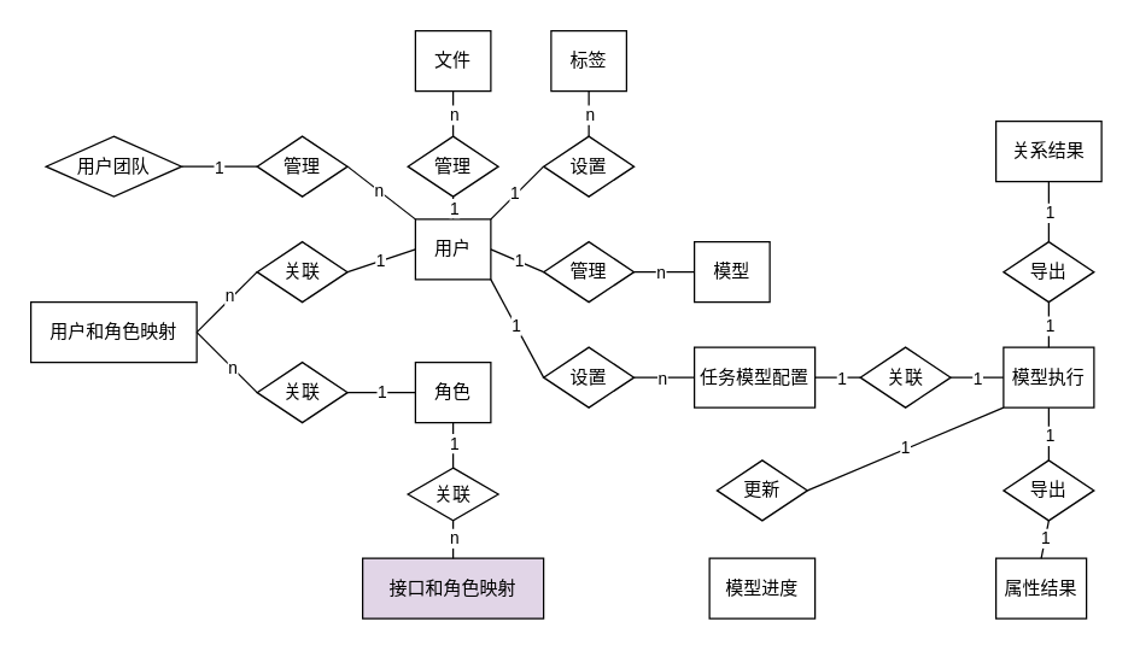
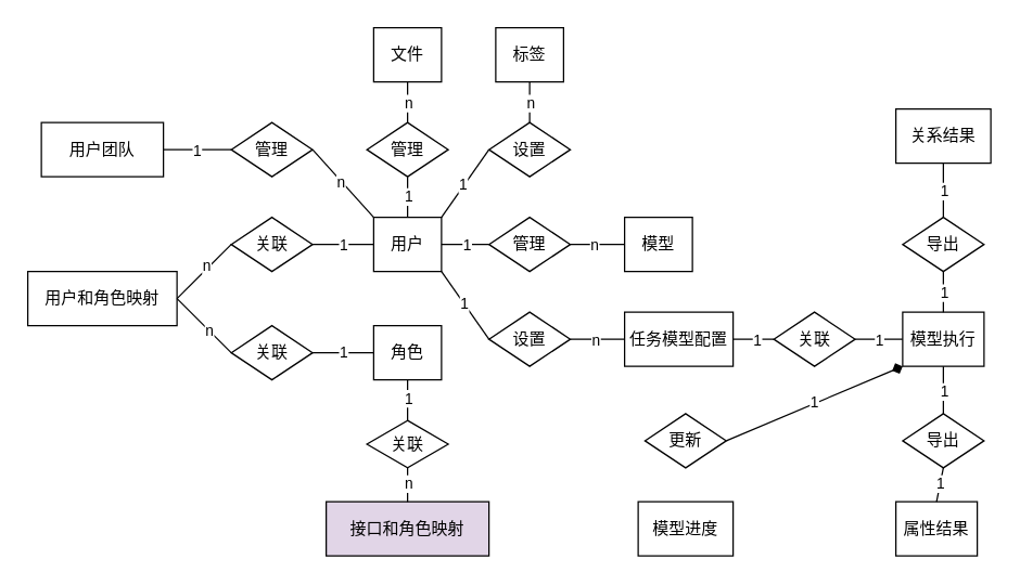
- <mxCell id="10" value="用户团队" style="rhombus;whiteSpace=wrap;html=1;" vertex="1" parent="1"><mxGeometry x="30" y="90" width="90" height="40" as="geometry" /></mxCell>
+ <mxCell id="10" value="用户团队" style="rounded=0;whiteSpace=wrap;html=1;" vertex="1" parent="1"><mxGeometry x="30" y="90" width="90" height="40" as="geometry" /></mxCell>
- <mxCell id="14" value="用户" style="rounded=0;whiteSpace=wrap;html=1;" vertex="1" parent="1"><mxGeometry x="275" y="145" width="50" height="40" as="geometry" /></mxCell>
+ <mxCell id="14" value="用户" style="rounded=0;whiteSpace=wrap;html=1;" vertex="1" parent="1"><mxGeometry x="275" y="160" width="50" height="40" as="geometry" /></mxCell>
- <mxCell id="61" value="" style="endArrow=none;html=1;rounded=0;exitX=1;exitY=0.5;exitDx=0;exitDy=0;entryX=0;entryY=1;entryDx=0;entryDy=0;" edge="1" parent="1" source="50" target="4"><mxGeometry width="50" height="50" relative="1" as="geometry"><mxPoint x="640" y="315" as="sourcePoint" /><mxPoint x="640" y="280" as="targetPoint" /></mxGeometry></mxCell>
+ <mxCell id="61" value="" style="endArrow=diamond;html=1;rounded=0;exitX=1;exitY=0.5;exitDx=0;exitDy=0;entryX=0;entryY=1;entryDx=0;entryDy=0;" edge="1" parent="1" source="50" target="4"><mxGeometry width="50" height="50" relative="1" as="geometry"><mxPoint x="640" y="315" as="sourcePoint" /><mxPoint x="640" y="280" as="targetPoint" /></mxGeometry></mxCell>
